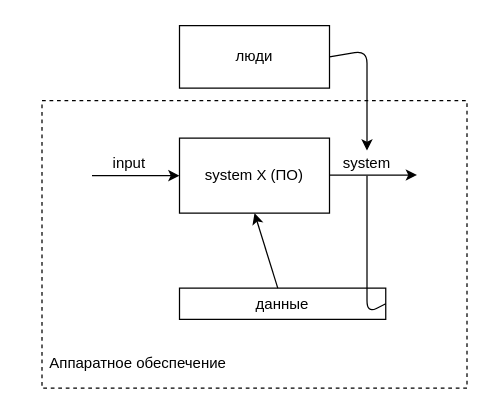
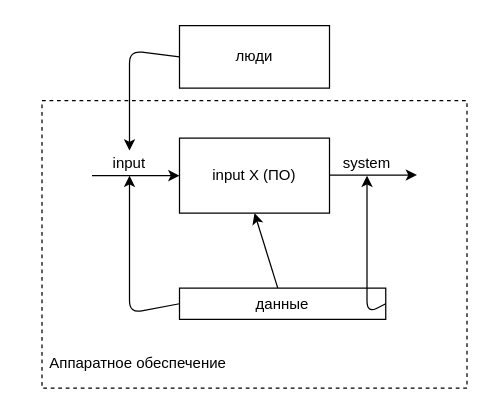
+ <mxCell id="9" value="" style="endArrow=classic;html=1;exitX=0;exitY=0.5;exitDx=0;exitDy=0;entryX=0.5;entryY=0;entryDx=0;entryDy=0;" edge="1" parent="1" source="8" target="6"><mxGeometry width="50" height="50" relative="1" as="geometry"><mxPoint x="163" y="350" as="sourcePoint" /><mxPoint x="213" y="300" as="targetPoint" /><Array as="points"><mxPoint x="103" y="40" /></Array></mxGeometry></mxCell>
- <mxCell id="10" value="" style="endArrow=classic;html=1;exitX=1;exitY=0.5;exitDx=0;exitDy=0;entryX=0.5;entryY=0;entryDx=0;entryDy=0;" edge="1" parent="1" source="8" target="7"><mxGeometry width="50" height="50" relative="1" as="geometry"><mxPoint x="153" y="50" as="sourcePoint" /><mxPoint x="113" y="130" as="targetPoint" /><Array as="points"><mxPoint x="293" y="40" /></Array></mxGeometry></mxCell>
- <mxCell id="3" value="system X (ПО)" style="rounded=0;whiteSpace=wrap;html=1;" parent="1" vertex="1"><mxGeometry x="143" y="110" width="120" height="60" as="geometry" /></mxCell>
+ <mxCell id="3" value="input X (ПО)" style="rounded=0;whiteSpace=wrap;html=1;" parent="1" vertex="1"><mxGeometry x="143" y="110" width="120" height="60" as="geometry" /></mxCell>
- <mxCell id="13" value="" style="endArrow=none;html=1;entryX=0.5;entryY=1;entryDx=0;entryDy=0;exitX=1;exitY=0.5;exitDx=0;exitDy=0;" edge="1" parent="1" source="11" target="7"><mxGeometry width="50" height="50" relative="1" as="geometry"><mxPoint x="163" y="350" as="sourcePoint" /><mxPoint x="213" y="300" as="targetPoint" /><Array as="points"><mxPoint x="293" y="250" /></Array></mxGeometry></mxCell>
+ <mxCell id="13" value="" style="endArrow=classic;html=1;entryX=0.5;entryY=1;entryDx=0;entryDy=0;exitX=1;exitY=0.5;exitDx=0;exitDy=0;" edge="1" parent="1" source="11" target="7"><mxGeometry width="50" height="50" relative="1" as="geometry"><mxPoint x="163" y="350" as="sourcePoint" /><mxPoint x="213" y="300" as="targetPoint" /><Array as="points"><mxPoint x="293" y="250" /></Array></mxGeometry></mxCell>
+ <mxCell id="12" value="" style="endArrow=classic;html=1;entryX=0.5;entryY=1;entryDx=0;entryDy=0;exitX=0;exitY=0.5;exitDx=0;exitDy=0;" edge="1" parent="1" source="11" target="6"><mxGeometry width="50" height="50" relative="1" as="geometry"><mxPoint x="163" y="350" as="sourcePoint" /><mxPoint x="213" y="300" as="targetPoint" /><Array as="points"><mxPoint x="103" y="250" /></Array></mxGeometry></mxCell>
